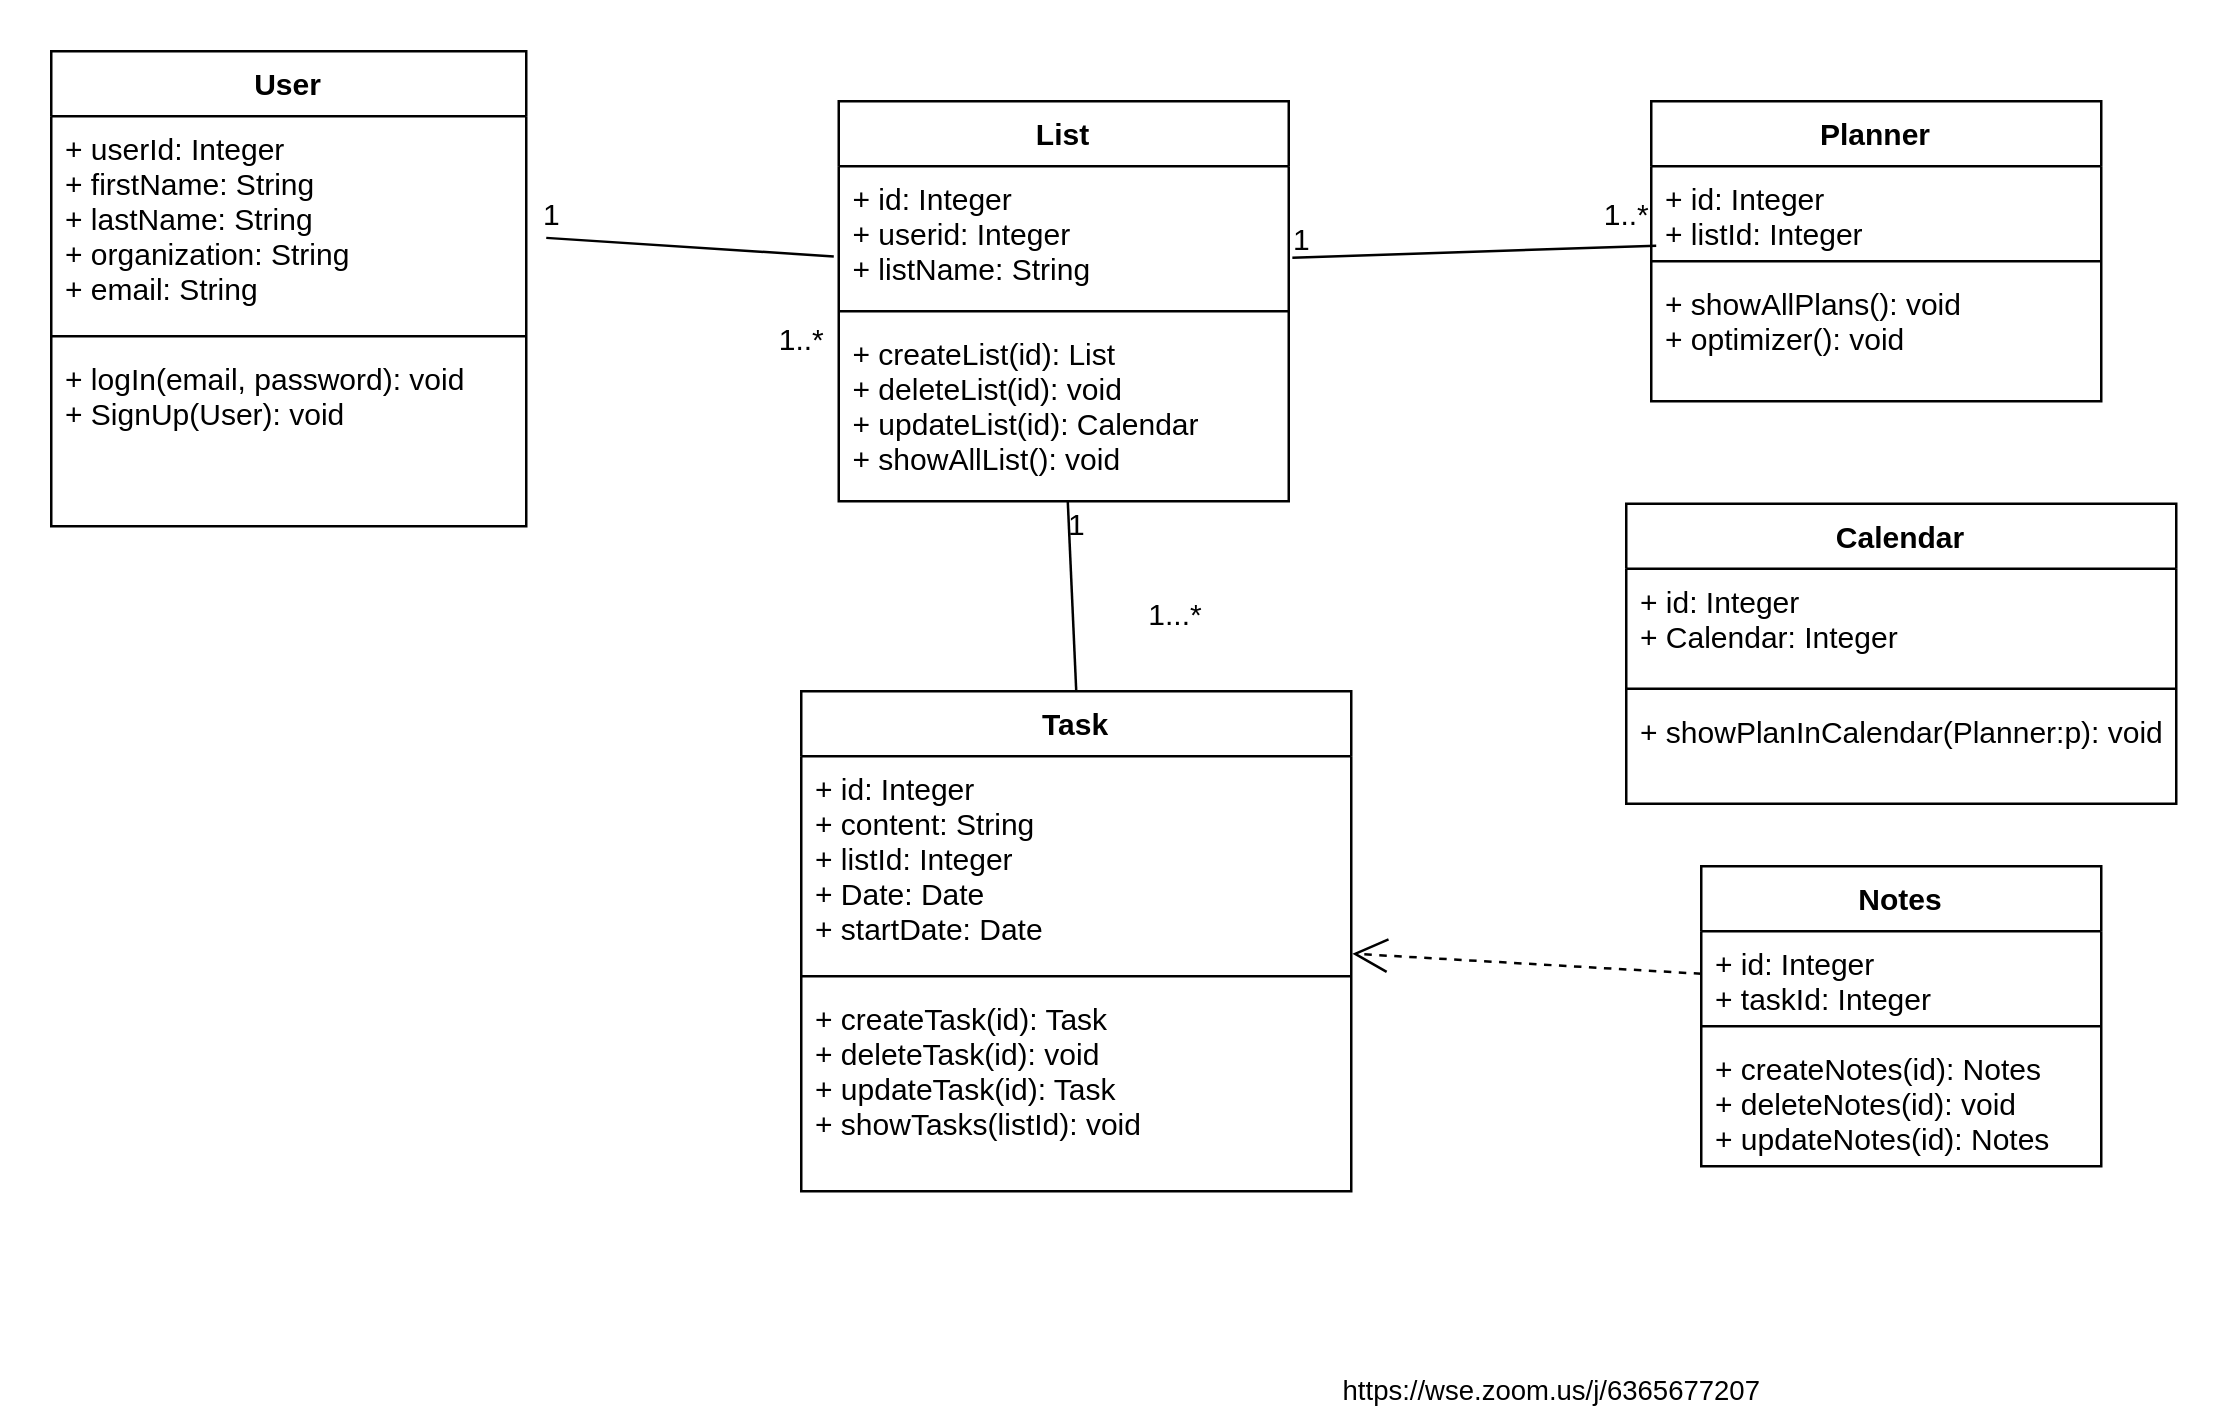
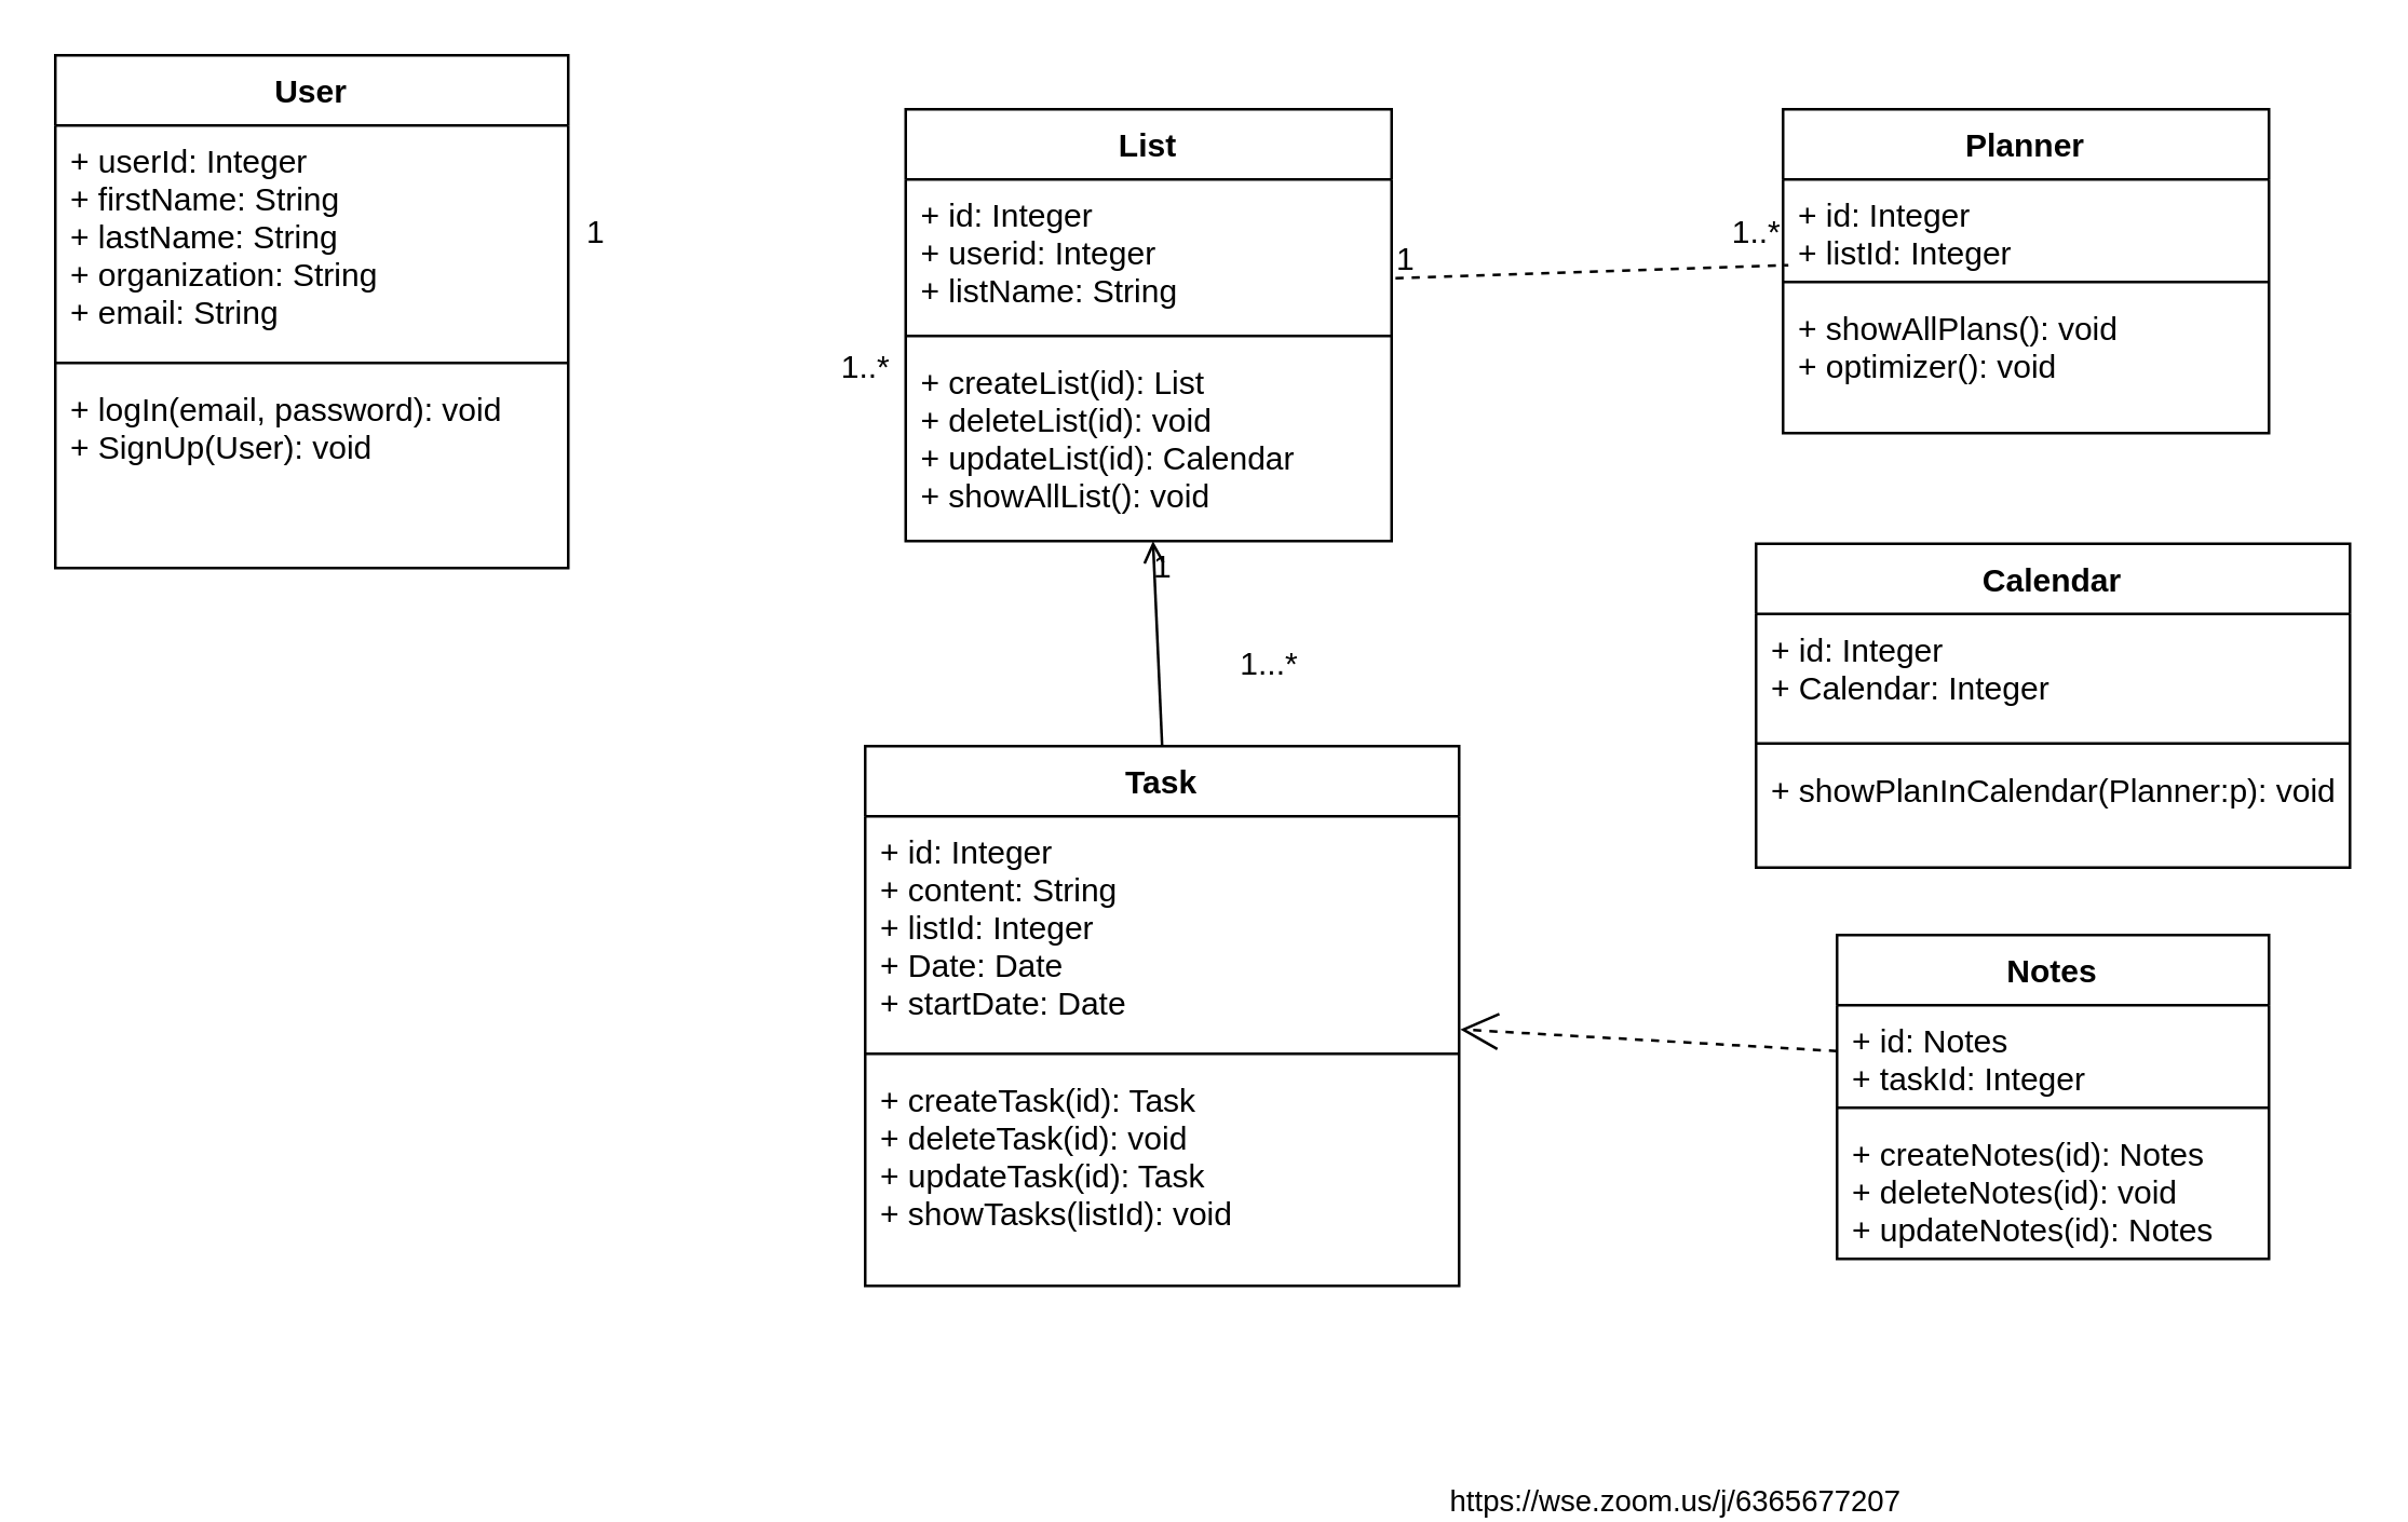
- <mxCell id="10" value="" style="endArrow=none;html=1;startSize=14;endSize=14;sourcePerimeterSpacing=8;targetPerimeterSpacing=8;entryX=-0.011;entryY=0.668;entryDx=0;entryDy=0;entryPerimeter=0;" parent="1" source="3" target="7" edge="1"><mxGeometry width="50" height="50" relative="1" as="geometry"><mxPoint x="270" y="276" as="sourcePoint" /><mxPoint x="320" y="226" as="targetPoint" /></mxGeometry></mxCell>
- <mxCell id="33" value="" style="endArrow=none;html=1;rounded=0;exitX=1.008;exitY=0.678;exitDx=0;exitDy=0;exitPerimeter=0;entryX=0.011;entryY=0.935;entryDx=0;entryDy=0;entryPerimeter=0;" edge="1" parent="1" source="7" target="26"><mxGeometry width="50" height="50" relative="1" as="geometry"><mxPoint x="480" y="276" as="sourcePoint" /><mxPoint x="530" y="226" as="targetPoint" /></mxGeometry></mxCell>
+ <mxCell id="33" value="" style="endArrow=none;html=1;rounded=0;exitX=1.008;exitY=0.678;exitDx=0;exitDy=0;exitPerimeter=0;entryX=0.011;entryY=0.935;entryDx=0;entryDy=0;entryPerimeter=0;dashed=1;" edge="1" parent="1" source="7" target="26"><mxGeometry width="50" height="50" relative="1" as="geometry"><mxPoint x="480" y="276" as="sourcePoint" /><mxPoint x="530" y="226" as="targetPoint" /></mxGeometry></mxCell>
- <mxCell id="29" value="" style="endArrow=none;html=1;rounded=0;exitX=0.5;exitY=0;exitDx=0;exitDy=0;" edge="1" parent="1" source="13" target="9"><mxGeometry width="50" height="50" relative="1" as="geometry"><mxPoint x="410" y="276" as="sourcePoint" /><mxPoint x="460" y="226" as="targetPoint" /></mxGeometry></mxCell>
+ <mxCell id="29" value="" style="endArrow=open;html=1;rounded=0;exitX=0.5;exitY=0;exitDx=0;exitDy=0;" edge="1" parent="1" source="13" target="9"><mxGeometry width="50" height="50" relative="1" as="geometry"><mxPoint x="410" y="276" as="sourcePoint" /><mxPoint x="460" y="226" as="targetPoint" /></mxGeometry></mxCell>
- <mxCell id="22" value="+ id: Integer&#10;+ taskId: Integer" style="text;strokeColor=none;fillColor=none;align=left;verticalAlign=top;spacingLeft=4;spacingRight=4;overflow=hidden;rotatable=0;points=[[0,0.5],[1,0.5]];portConstraint=eastwest;" parent="21" vertex="1"><mxGeometry y="26" width="160" height="34" as="geometry" /></mxCell>
+ <mxCell id="22" value="+ id: Notes&#10;+ taskId: Integer" style="text;strokeColor=none;fillColor=none;align=left;verticalAlign=top;spacingLeft=4;spacingRight=4;overflow=hidden;rotatable=0;points=[[0,0.5],[1,0.5]];portConstraint=eastwest;" parent="21" vertex="1"><mxGeometry y="26" width="160" height="34" as="geometry" /></mxCell>
